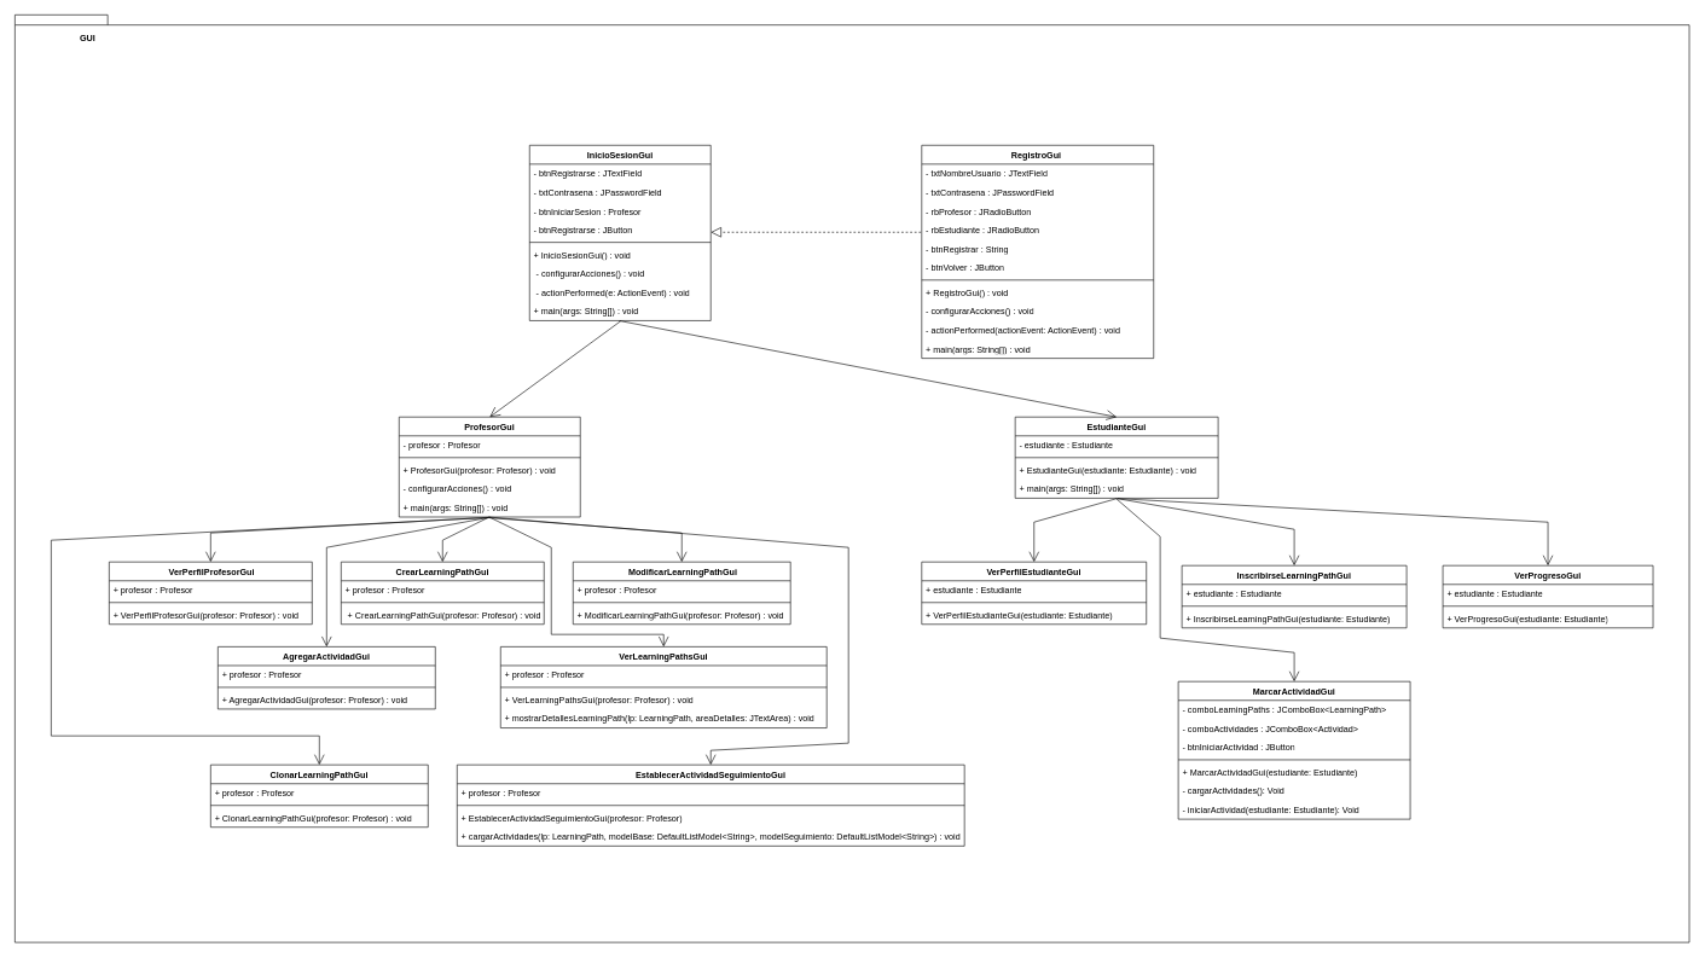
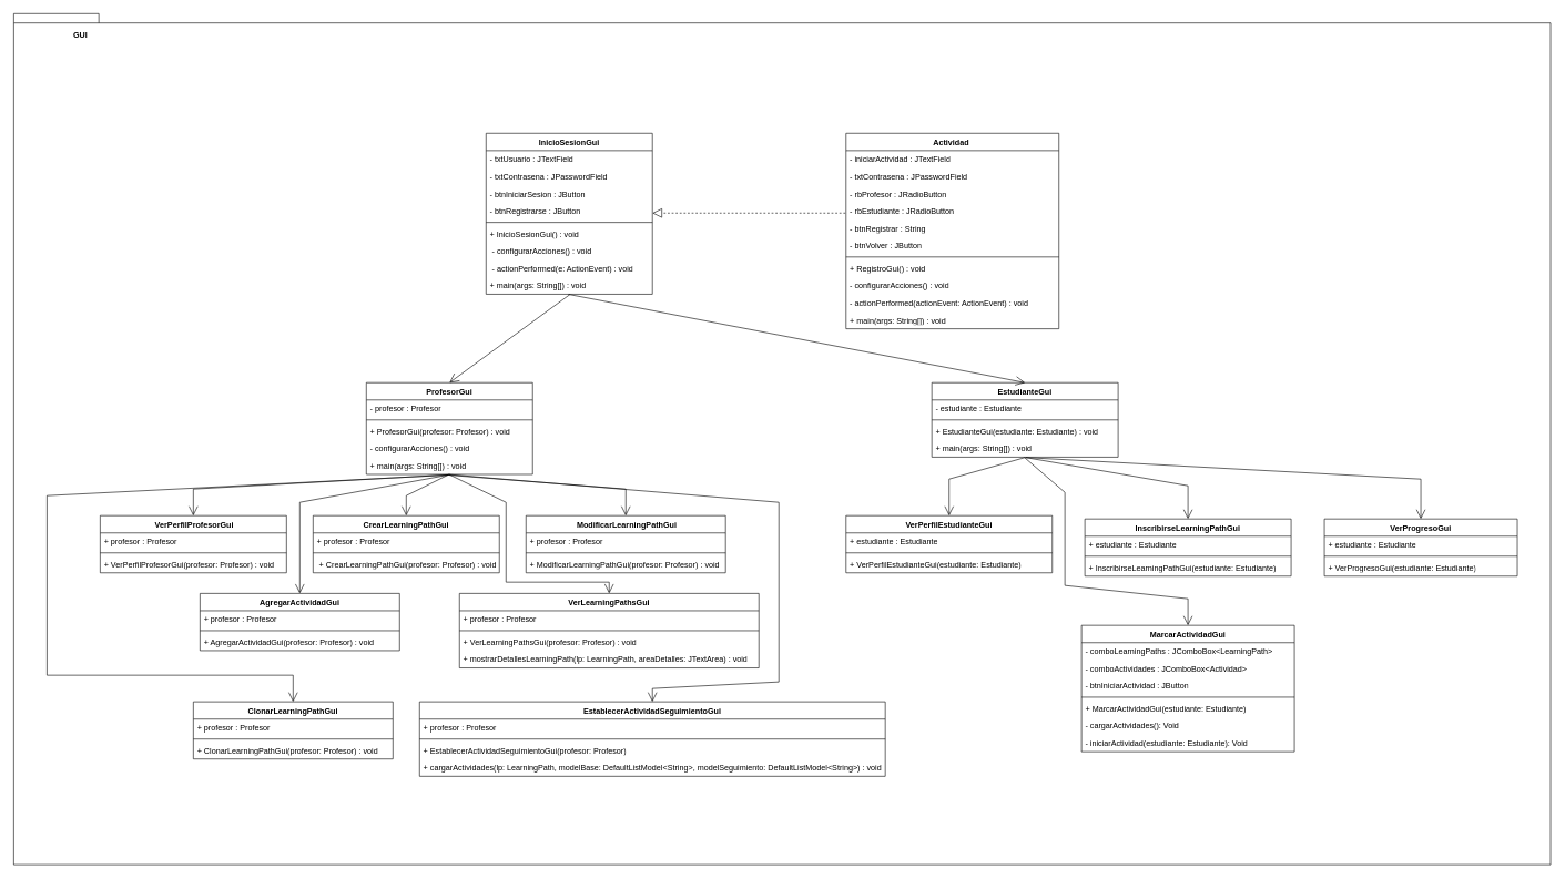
- <mxCell id="13" value="&amp;nbsp;RegistroGui&amp;nbsp;&amp;nbsp;" style="swimlane;fontStyle=1;align=center;verticalAlign=top;childLayout=stackLayout;horizontal=1;startSize=26;horizontalStack=0;resizeParent=1;resizeParentMax=0;resizeLast=0;collapsible=1;marginBottom=0;whiteSpace=wrap;html=1;" parent="1" vertex="1"><mxGeometry x="1271" y="200" width="320" height="294" as="geometry" /></mxCell>
+ <mxCell id="13" value="&amp;nbsp;Actividad&amp;nbsp;&amp;nbsp;" style="swimlane;fontStyle=1;align=center;verticalAlign=top;childLayout=stackLayout;horizontal=1;startSize=26;horizontalStack=0;resizeParent=1;resizeParentMax=0;resizeLast=0;collapsible=1;marginBottom=0;whiteSpace=wrap;html=1;" parent="1" vertex="1"><mxGeometry x="1271" y="200" width="320" height="294" as="geometry" /></mxCell>
- <mxCell id="4" value="- btnRegistrarse : JTextField" style="text;strokeColor=none;fillColor=none;align=left;verticalAlign=top;spacingLeft=4;spacingRight=4;overflow=hidden;rotatable=0;points=[[0,0.5],[1,0.5]];portConstraint=eastwest;whiteSpace=wrap;html=1;" parent="3" vertex="1"><mxGeometry y="26" width="250" height="26" as="geometry" /></mxCell>
+ <mxCell id="4" value="- txtUsuario : JTextField" style="text;strokeColor=none;fillColor=none;align=left;verticalAlign=top;spacingLeft=4;spacingRight=4;overflow=hidden;rotatable=0;points=[[0,0.5],[1,0.5]];portConstraint=eastwest;whiteSpace=wrap;html=1;" parent="3" vertex="1"><mxGeometry y="26" width="250" height="26" as="geometry" /></mxCell>
- <mxCell id="14" value="- txtNombreUsuario : JTextField" style="text;strokeColor=none;fillColor=none;align=left;verticalAlign=top;spacingLeft=4;spacingRight=4;overflow=hidden;rotatable=0;points=[[0,0.5],[1,0.5]];portConstraint=eastwest;whiteSpace=wrap;html=1;" parent="13" vertex="1"><mxGeometry y="26" width="320" height="26" as="geometry" /></mxCell>
+ <mxCell id="14" value="- iniciarActividad : JTextField" style="text;strokeColor=none;fillColor=none;align=left;verticalAlign=top;spacingLeft=4;spacingRight=4;overflow=hidden;rotatable=0;points=[[0,0.5],[1,0.5]];portConstraint=eastwest;whiteSpace=wrap;html=1;" parent="13" vertex="1"><mxGeometry y="26" width="320" height="26" as="geometry" /></mxCell>
- <mxCell id="6" value="- btnIniciarSesion : Profesor&amp;nbsp;&amp;nbsp;" style="text;strokeColor=none;fillColor=none;align=left;verticalAlign=top;spacingLeft=4;spacingRight=4;overflow=hidden;rotatable=0;points=[[0,0.5],[1,0.5]];portConstraint=eastwest;whiteSpace=wrap;html=1;" parent="3" vertex="1"><mxGeometry y="78" width="250" height="26" as="geometry" /></mxCell>
+ <mxCell id="6" value="- btnIniciarSesion : JButton&amp;nbsp;&amp;nbsp;" style="text;strokeColor=none;fillColor=none;align=left;verticalAlign=top;spacingLeft=4;spacingRight=4;overflow=hidden;rotatable=0;points=[[0,0.5],[1,0.5]];portConstraint=eastwest;whiteSpace=wrap;html=1;" parent="3" vertex="1"><mxGeometry y="78" width="250" height="26" as="geometry" /></mxCell>
